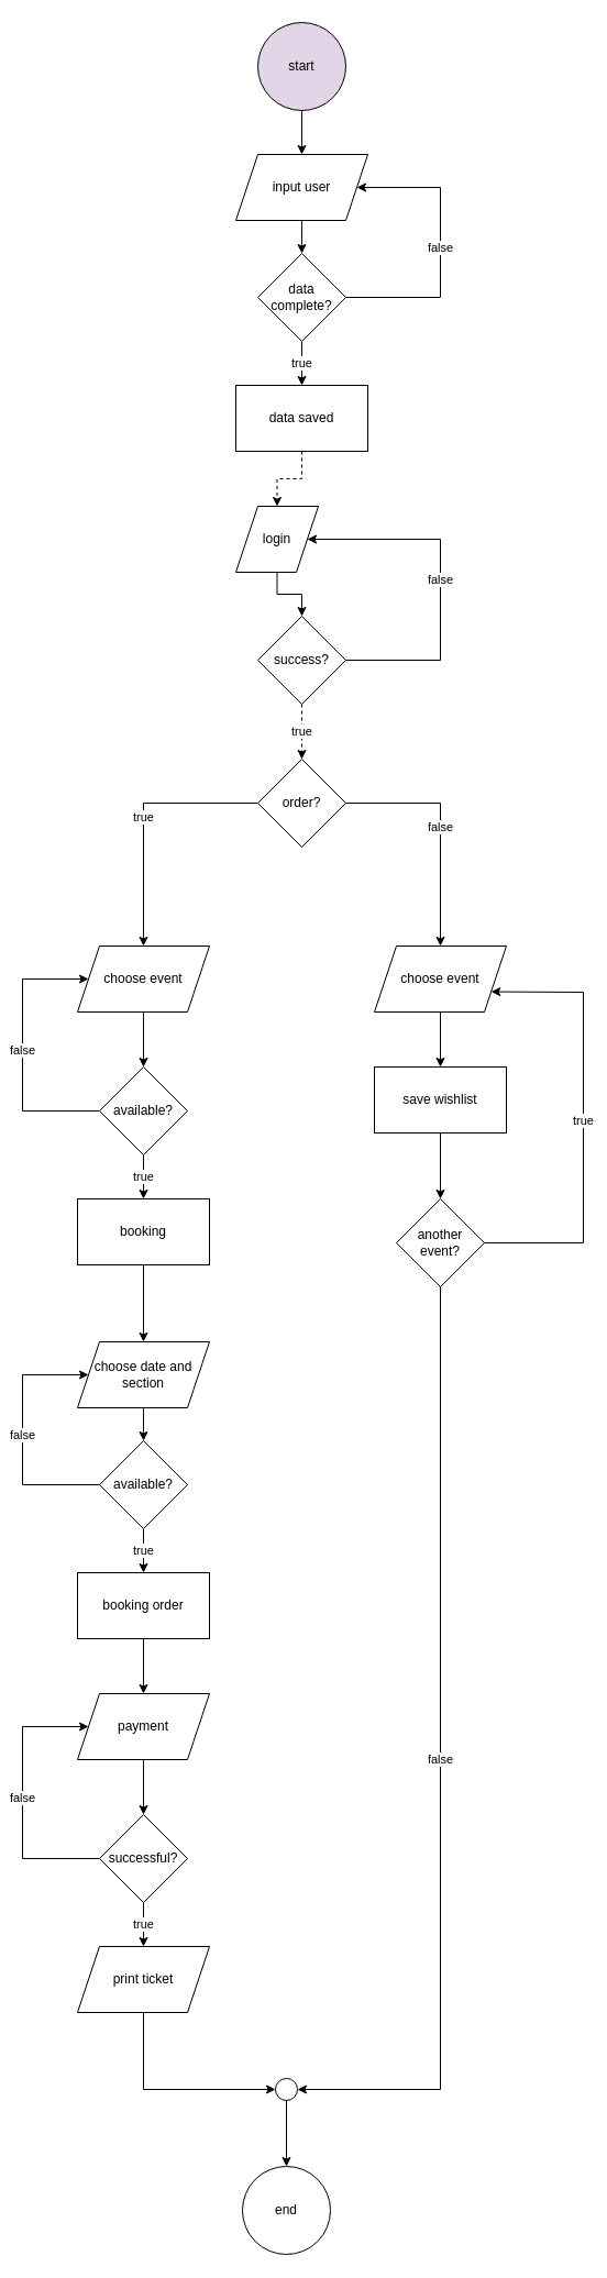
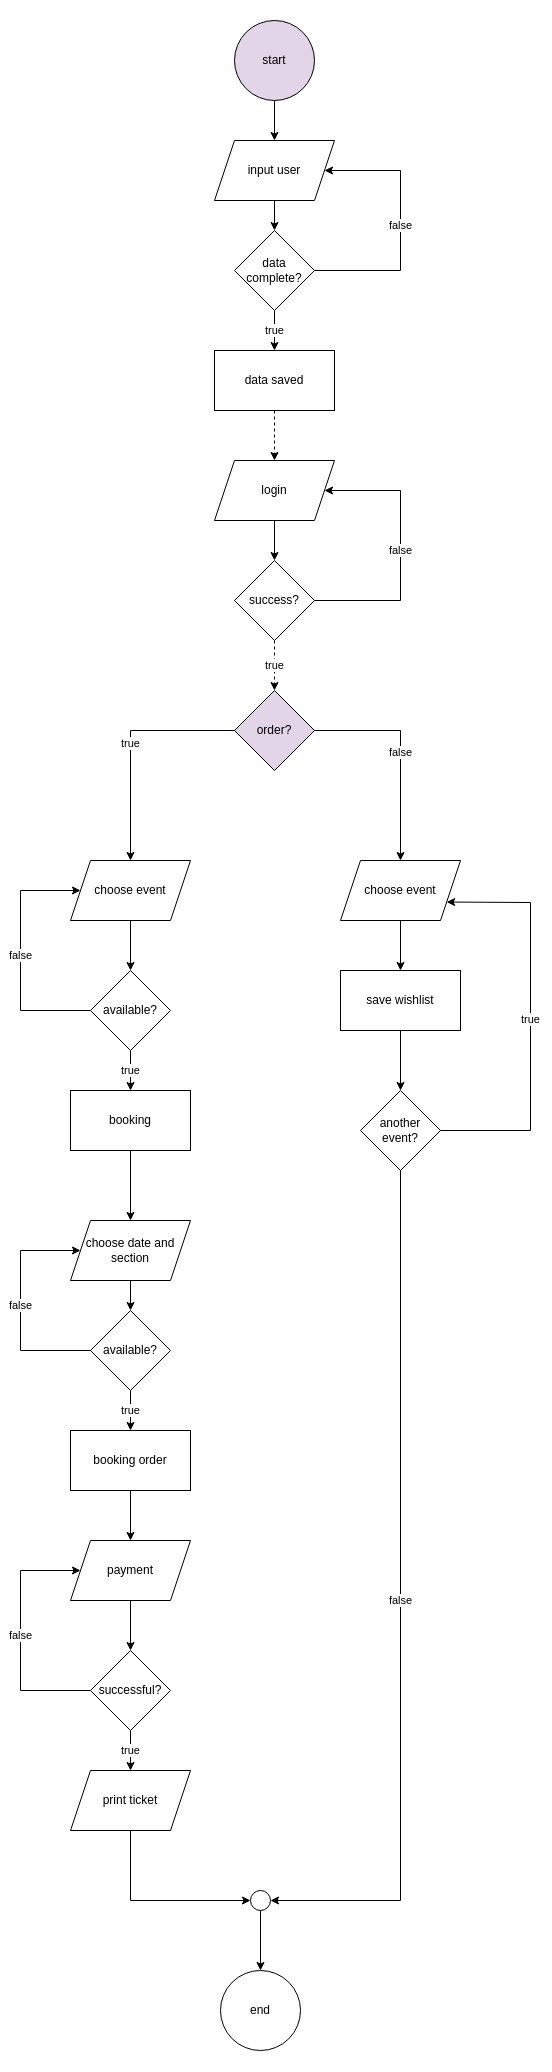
- <mxCell id="12" value="login" style="shape=parallelogram;perimeter=parallelogramPerimeter;whiteSpace=wrap;html=1;fixedSize=1;" vertex="1" parent="1"><mxGeometry x="214" y="460" width="75" height="60" as="geometry" /></mxCell>
+ <mxCell id="12" value="login" style="shape=parallelogram;perimeter=parallelogramPerimeter;whiteSpace=wrap;html=1;fixedSize=1;" vertex="1" parent="1"><mxGeometry x="214" y="460" width="120" height="60" as="geometry" /></mxCell>
- <mxCell id="36" value="order?" style="rhombus;whiteSpace=wrap;html=1;" vertex="1" parent="1"><mxGeometry x="234" y="690" width="80" height="80" as="geometry" /></mxCell>
+ <mxCell id="36" value="order?" style="rhombus;whiteSpace=wrap;html=1;fillColor=#e1d5e7;" vertex="1" parent="1"><mxGeometry x="234" y="690" width="80" height="80" as="geometry" /></mxCell>
